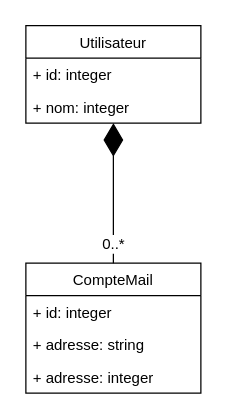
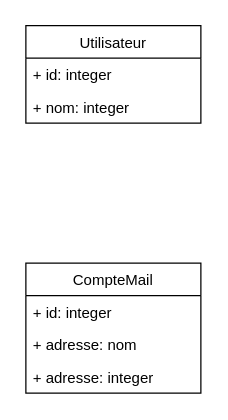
- <mxCell id="9" value="" style="endArrow=diamondThin;endFill=1;endSize=24;html=1;edgeStyle=orthogonalEdgeStyle;curved=1;" parent="1" source="5" target="2" edge="1"><mxGeometry width="160" relative="1" as="geometry"><mxPoint x="-60" y="180" as="sourcePoint" /><mxPoint x="100" y="180" as="targetPoint" /></mxGeometry></mxCell>
- <mxCell id="10" value="0..*" style="text;html=1;resizable=0;points=[];align=center;verticalAlign=middle;labelBackgroundColor=#ffffff;" parent="9" vertex="1" connectable="0"><mxGeometry x="-0.718" y="1" relative="1" as="geometry"><mxPoint as="offset" /></mxGeometry></mxCell>
- <mxCell id="7" value="+ adresse: string" style="text;strokeColor=none;fillColor=none;align=left;verticalAlign=top;spacingLeft=4;spacingRight=4;overflow=hidden;rotatable=0;points=[[0,0.5],[1,0.5]];portConstraint=eastwest;" parent="5" vertex="1"><mxGeometry y="52" width="140" height="26" as="geometry" /></mxCell>
+ <mxCell id="7" value="+ adresse: nom" style="text;strokeColor=none;fillColor=none;align=left;verticalAlign=top;spacingLeft=4;spacingRight=4;overflow=hidden;rotatable=0;points=[[0,0.5],[1,0.5]];portConstraint=eastwest;" parent="5" vertex="1"><mxGeometry y="52" width="140" height="26" as="geometry" /></mxCell>
